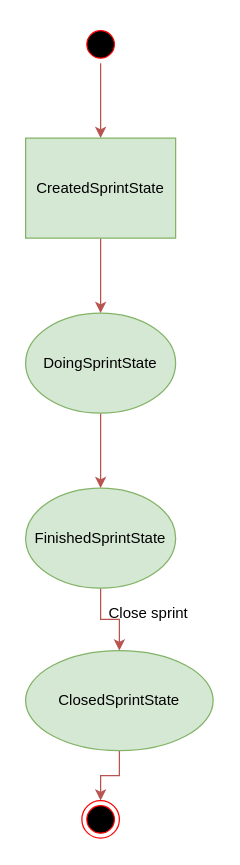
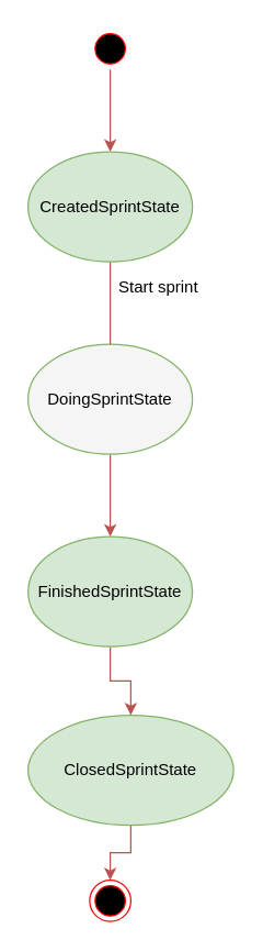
- <mxCell id="11" value="CreatedSprintState" style="whiteSpace=wrap;html=1;fillColor=#d5e8d4;strokeColor=#82b366;rounded=0;" parent="1" vertex="1"><mxGeometry x="20" y="110" width="120" height="80" as="geometry" /></mxCell>
+ <mxCell id="11" value="CreatedSprintState" style="ellipse;whiteSpace=wrap;html=1;fillColor=#d5e8d4;strokeColor=#82b366;" parent="1" vertex="1"><mxGeometry x="20" y="110" width="120" height="80" as="geometry" /></mxCell>
+ <mxCell id="13" value="Start sprint" style="text;html=1;align=center;verticalAlign=middle;resizable=0;points=[];autosize=1;strokeColor=none;fillColor=none;" parent="1" vertex="1"><mxGeometry x="75" y="194" width="80" height="30" as="geometry" /></mxCell>
- <mxCell id="10" style="edgeStyle=orthogonalEdgeStyle;rounded=0;orthogonalLoop=1;jettySize=auto;html=1;fillColor=#f8cecc;strokeColor=#b85450;" parent="1" source="11" target="9" edge="1"><mxGeometry relative="1" as="geometry" /></mxCell>
+ <mxCell id="10" style="edgeStyle=orthogonalEdgeStyle;rounded=0;orthogonalLoop=1;jettySize=auto;html=1;fillColor=#f8cecc;strokeColor=#b85450;endArrow=none;" parent="1" source="11" target="9" edge="1"><mxGeometry relative="1" as="geometry" /></mxCell>
- <mxCell id="9" value="DoingSprintState" style="ellipse;whiteSpace=wrap;html=1;fillColor=#d5e8d4;strokeColor=#82b366;" parent="1" vertex="1"><mxGeometry x="20" y="250" width="120" height="80" as="geometry" /></mxCell>
+ <mxCell id="9" value="DoingSprintState" style="ellipse;whiteSpace=wrap;html=1;fillColor=#f5f5f5;strokeColor=#82b366;" parent="1" vertex="1"><mxGeometry x="20" y="250" width="120" height="80" as="geometry" /></mxCell>
- <mxCell id="14" value="Close sprint" style="text;html=1;align=center;verticalAlign=middle;resizable=0;points=[];autosize=1;strokeColor=none;fillColor=none;" parent="1" vertex="1"><mxGeometry x="73" y="475" width="90" height="30" as="geometry" /></mxCell>
